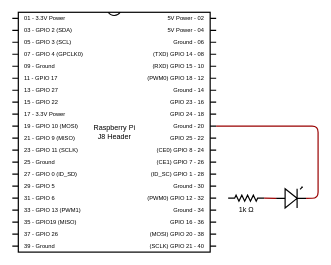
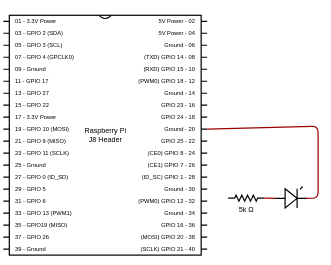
- <mxCell id="2" value="&lt;div&gt;Raspberry Pi&lt;/div&gt;&lt;div&gt;J8 Header&lt;br&gt;&lt;/div&gt;" style="shadow=0;dashed=0;align=center;fillColor=#ffffff;html=1;strokeWidth=2;shape=mxgraph.electrical.logic_gates.dual_inline_ic;labelNames=01 - 3.3V Power,03 - GPIO 2 (SDA),05 - GPIO 3 (SCL),07 - GPIO 4 (GPCLK0),09 - Ground,11 - GPIO 17,13 - GPIO 27,15 - GPIO 22,17 - 3.3V Power,19 - GPIO 10 (MOSI),21 - GPIO 9 (MISO),23 - GPIO 11 (SCLK),25 - Ground,27 - GPIO 0 (ID_SD),29 - GPIO 5,31 - GPIO 6,33 - GPIO 13 (PWM1),35 - GPIO19 (MISO),37 - GPIO 26,39 - Ground,(SCLK) GPIO 21 - 40,(MOSI) GPIO 20 - 38,GPIO 16 - 36,Ground - 34,(PWM0) GPIO 12 - 32,Ground - 30,(ID_SC) GPIO 1 - 28,(CE1) GPIO 7 - 26,(CE0) GPIO 8 - 24,GPIO 25 - 22,Ground - 20,GPIO 24 - 18,GPIO 23 - 16,Ground - 14,(PWM0) GPIO 18 - 12,(RXD) GPIO 15 - 10,(TXD) GPIO 14 - 08,Ground - 06,5V Power - 04,5V Power - 02;direction=east;portConstraintRotation=0;portConstraint=none;fixDash=0;autosize=0;collapsible=0;container=0;part=0;pinLabelType=cust;labelCount=40;" parent="1" vertex="1"><mxGeometry x="20" y="20" width="340" height="400" as="geometry" /></mxCell>
+ <mxCell id="2" value="&lt;div&gt;Raspberry Pi&lt;/div&gt;&lt;div&gt;J8 Header&lt;br&gt;&lt;/div&gt;" style="shadow=0;dashed=0;align=center;fillColor=#ffffff;html=1;strokeWidth=2;shape=mxgraph.electrical.logic_gates.dual_inline_ic;labelNames=01 - 3.3V Power,03 - GPIO 2 (SDA),05 - GPIO 3 (SCL),07 - GPIO 4 (GPCLK0),09 - Ground,11 - GPIO 17,13 - GPIO 27,15 - GPIO 22,17 - 3.3V Power,19 - GPIO 10 (MOSI),21 - GPIO 9 (MISO),23 - GPIO 11 (SCLK),25 - Ground,27 - GPIO 0 (ID_SD),29 - GPIO 5,31 - GPIO 6,33 - GPIO 13 (PWM1),35 - GPIO19 (MISO),37 - GPIO 26,39 - Ground,(SCLK) GPIO 21 - 40,(MOSI) GPIO 20 - 38,GPIO 16 - 36,Ground - 34,(PWM0) GPIO 12 - 32,Ground - 30,(ID_SC) GPIO 1 - 28,(CE1) GPIO 7 - 26,(CE0) GPIO 8 - 24,GPIO 25 - 22,Ground - 20,GPIO 24 - 18,GPIO 23 - 16,Ground - 14,(PWM0) GPIO 18 - 12,(RXD) GPIO 15 - 10,(TXD) GPIO 14 - 08,Ground - 06,5V Power - 04,5V Power - 02;direction=east;portConstraintRotation=0;portConstraint=none;fixDash=0;autosize=0;collapsible=0;container=0;part=0;pinLabelType=cust;labelCount=40;" parent="1" vertex="1"><mxGeometry x="5" y="25" width="340" height="400" as="geometry" /></mxCell>
- <mxCell id="3" value="1k &lt;span class=&quot;ILfuVd&quot;&gt;&lt;span class=&quot;e24Kjd&quot;&gt;Ω&lt;/span&gt;&lt;/span&gt;" style="pointerEvents=1;verticalLabelPosition=bottom;shadow=0;dashed=0;align=center;fillColor=#ffffff;html=1;verticalAlign=top;strokeWidth=2;shape=mxgraph.electrical.resistors.resistor_2;" parent="1" vertex="1"><mxGeometry x="380" y="325" width="60" height="10" as="geometry" /></mxCell>
+ <mxCell id="3" value="5k &lt;span class=&quot;ILfuVd&quot;&gt;&lt;span class=&quot;e24Kjd&quot;&gt;Ω&lt;/span&gt;&lt;/span&gt;" style="pointerEvents=1;verticalLabelPosition=bottom;shadow=0;dashed=0;align=center;fillColor=#ffffff;html=1;verticalAlign=top;strokeWidth=2;shape=mxgraph.electrical.resistors.resistor_2;" parent="1" vertex="1"><mxGeometry x="380" y="325" width="60" height="10" as="geometry" /></mxCell>
